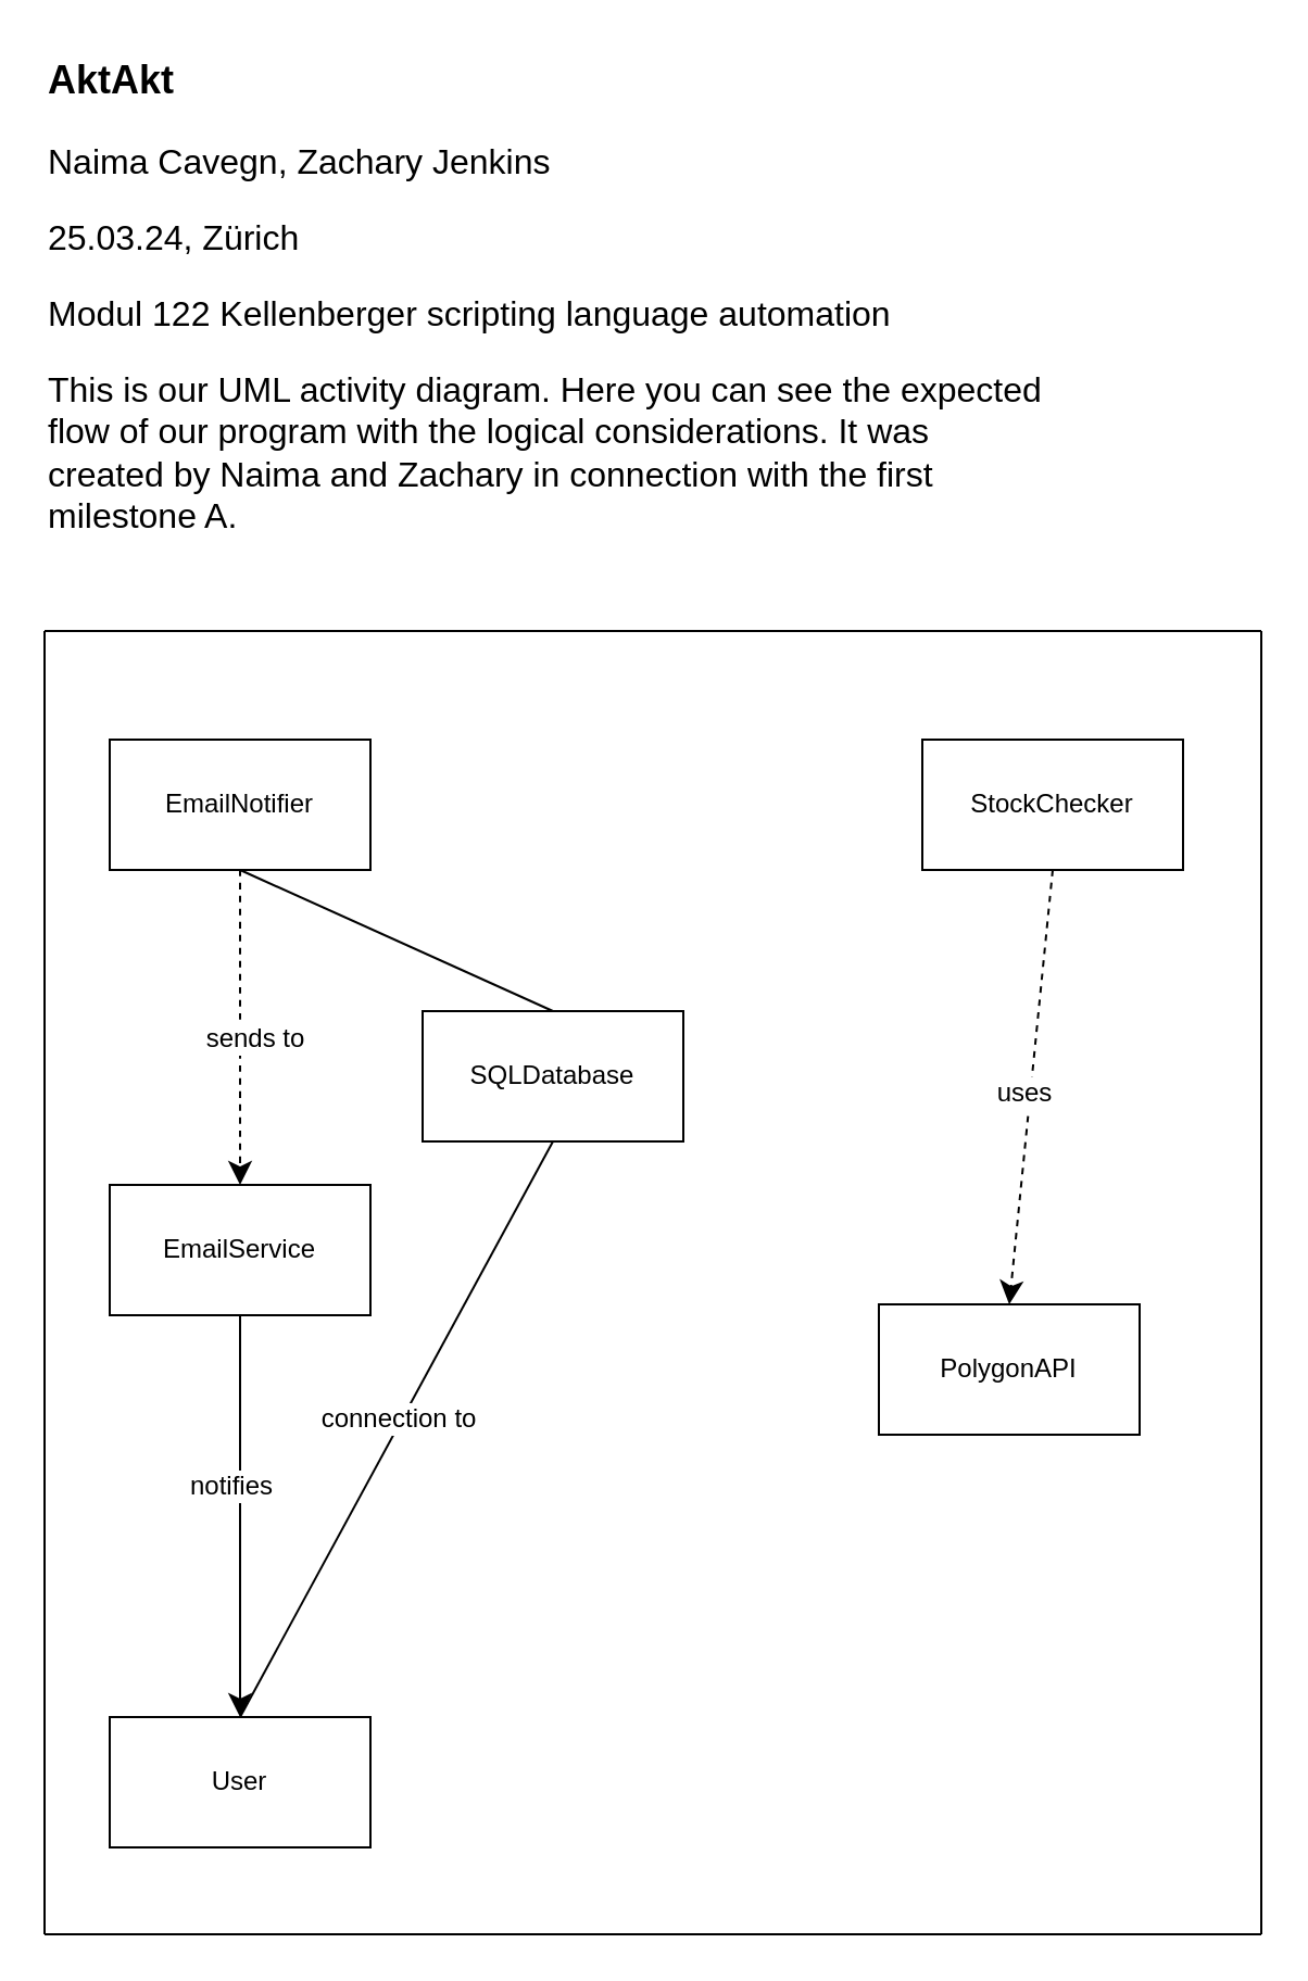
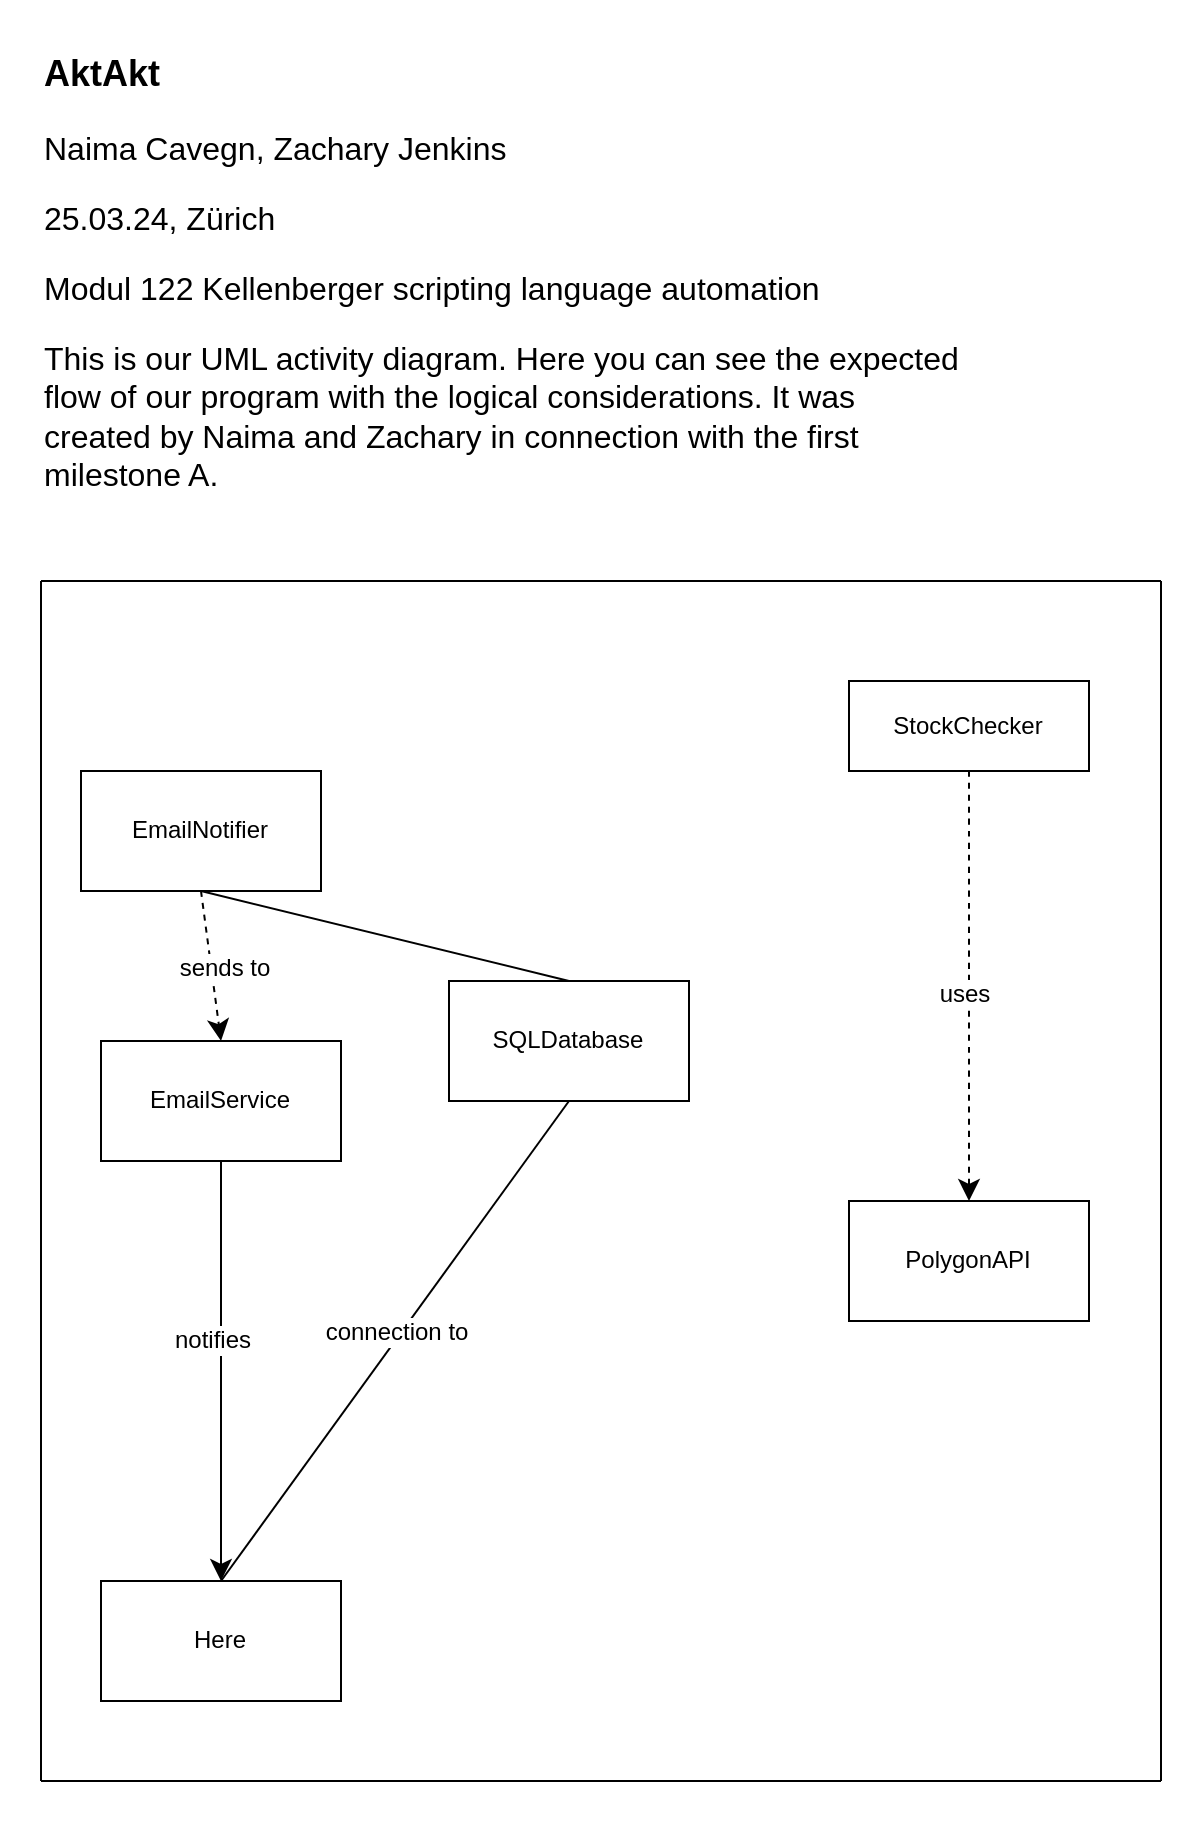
- <mxCell id="4" value="EmailNotifier" style="rounded=0;whiteSpace=wrap;html=1;" vertex="1" parent="1"><mxGeometry x="50" y="340" width="120" height="60" as="geometry" /></mxCell>
+ <mxCell id="4" value="EmailNotifier" style="rounded=0;whiteSpace=wrap;html=1;" vertex="1" parent="1"><mxGeometry x="40" y="385" width="120" height="60" as="geometry" /></mxCell>
- <mxCell id="3" value="StockChecker" style="rounded=0;whiteSpace=wrap;html=1;" vertex="1" parent="1"><mxGeometry x="424" y="340" width="120" height="60" as="geometry" /></mxCell>
+ <mxCell id="3" value="StockChecker" style="rounded=0;whiteSpace=wrap;html=1;" vertex="1" parent="1"><mxGeometry x="424" y="340" width="120" height="45" as="geometry" /></mxCell>
- <mxCell id="9" value="SQLDatabase" style="rounded=0;whiteSpace=wrap;html=1;" vertex="1" parent="1"><mxGeometry x="194" y="465" width="120" height="60" as="geometry" /></mxCell>
+ <mxCell id="9" value="SQLDatabase" style="rounded=0;whiteSpace=wrap;html=1;" vertex="1" parent="1"><mxGeometry x="224" y="490" width="120" height="60" as="geometry" /></mxCell>
- <mxCell id="6" value="EmailService" style="rounded=0;whiteSpace=wrap;html=1;" vertex="1" parent="1"><mxGeometry x="50" y="545" width="120" height="60" as="geometry" /></mxCell>
+ <mxCell id="6" value="EmailService" style="rounded=0;whiteSpace=wrap;html=1;" vertex="1" parent="1"><mxGeometry x="50" y="520" width="120" height="60" as="geometry" /></mxCell>
- <mxCell id="5" value="PolygonAPI" style="rounded=0;whiteSpace=wrap;html=1;" vertex="1" parent="1"><mxGeometry x="404" y="600" width="120" height="60" as="geometry" /></mxCell>
+ <mxCell id="5" value="PolygonAPI" style="rounded=0;whiteSpace=wrap;html=1;" vertex="1" parent="1"><mxGeometry x="424" y="600" width="120" height="60" as="geometry" /></mxCell>
- <mxCell id="11" value="User" style="rounded=0;whiteSpace=wrap;html=1;" vertex="1" parent="1"><mxGeometry x="50" y="790" width="120" height="60" as="geometry" /></mxCell>
+ <mxCell id="11" value="Here" style="rounded=0;whiteSpace=wrap;html=1;" vertex="1" parent="1"><mxGeometry x="50" y="790" width="120" height="60" as="geometry" /></mxCell>
